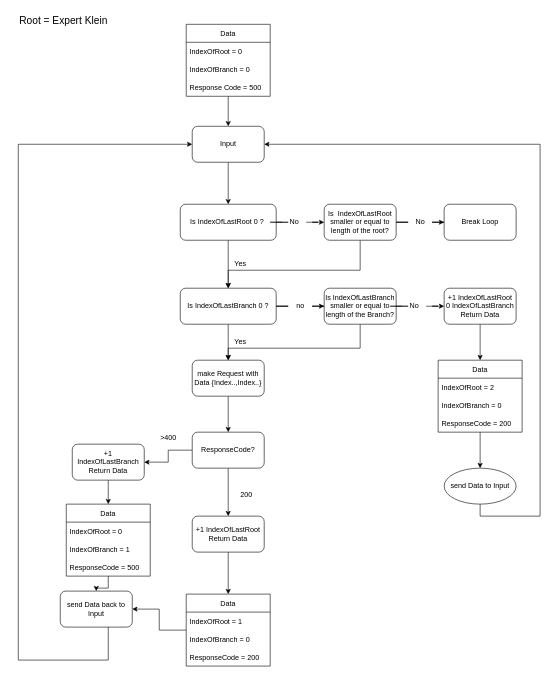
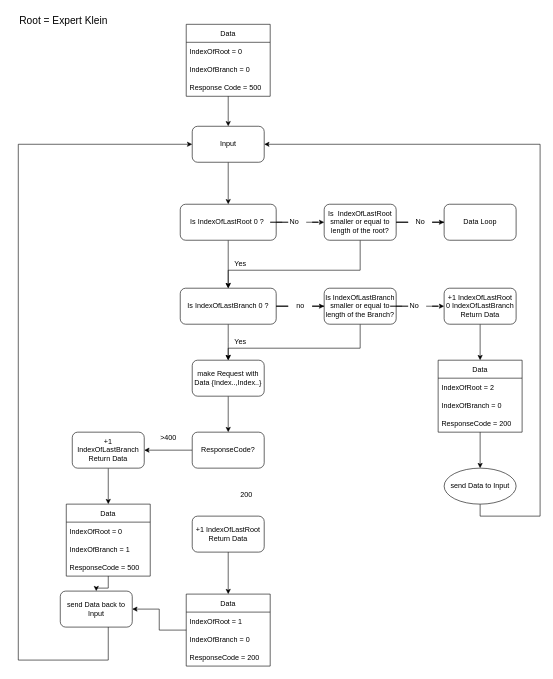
- <mxCell id="44" value="Break Loop" style="whiteSpace=wrap;html=1;rounded=1;" vertex="1" parent="1"><mxGeometry x="740" y="340" width="120" height="60" as="geometry" /></mxCell>
+ <mxCell id="44" value="Data Loop" style="whiteSpace=wrap;html=1;rounded=1;" vertex="1" parent="1"><mxGeometry x="740" y="340" width="120" height="60" as="geometry" /></mxCell>
- <mxCell id="32" value="+1 IndexOfLastBranch Return Data" style="whiteSpace=wrap;html=1;rounded=1;" vertex="1" parent="1"><mxGeometry x="120" y="740" width="120" height="60" as="geometry" /></mxCell>
+ <mxCell id="32" value="+1 IndexOfLastBranch Return Data" style="whiteSpace=wrap;html=1;rounded=1;" vertex="1" parent="1"><mxGeometry x="120" y="720" width="120" height="60" as="geometry" /></mxCell>
- <mxCell id="25" value="" style="edgeStyle=orthogonalEdgeStyle;rounded=0;orthogonalLoop=1;jettySize=auto;html=1;fontSize=12;" edge="1" parent="1" source="27" target="29"><mxGeometry relative="1" as="geometry" /></mxCell>
